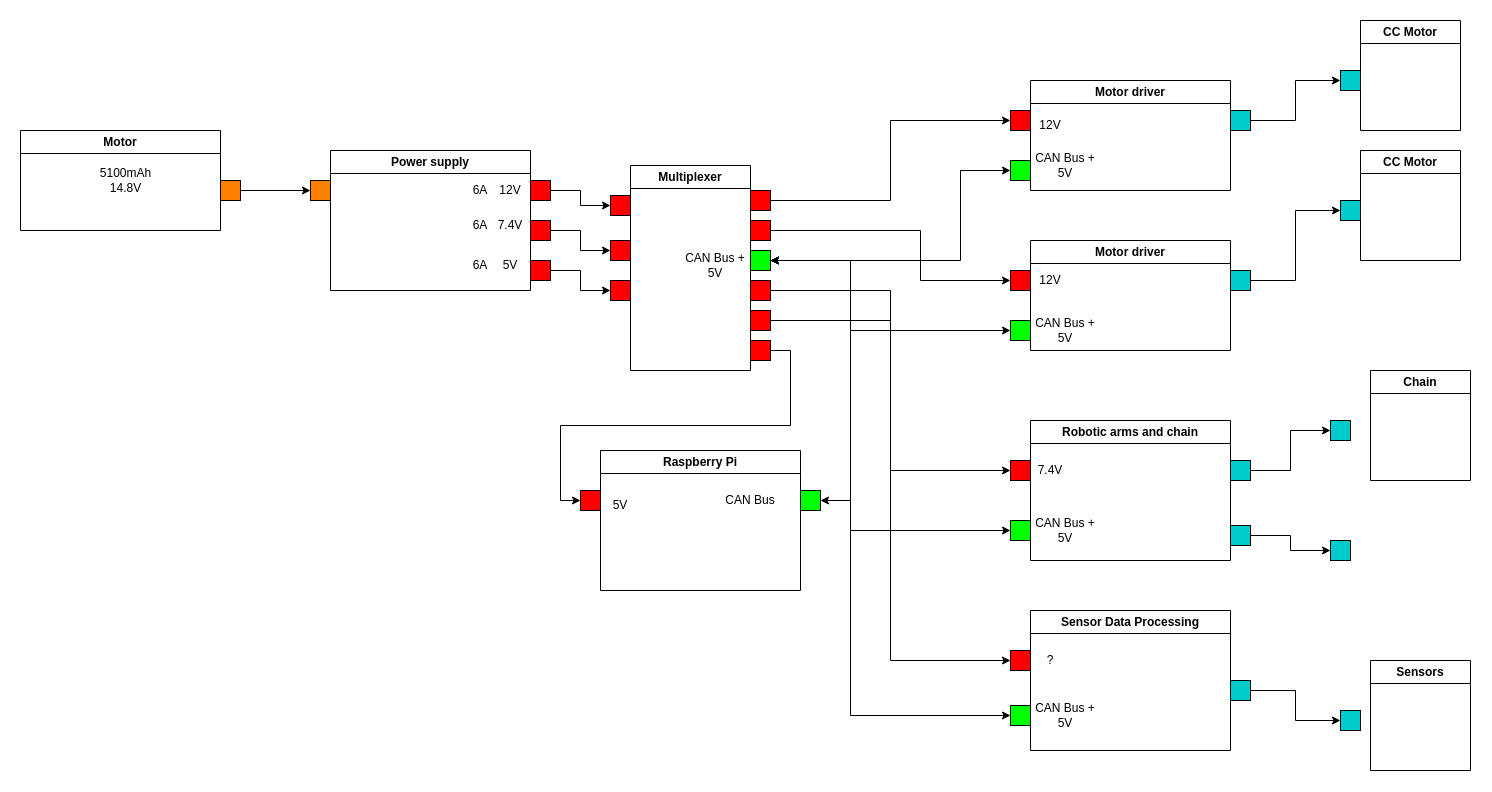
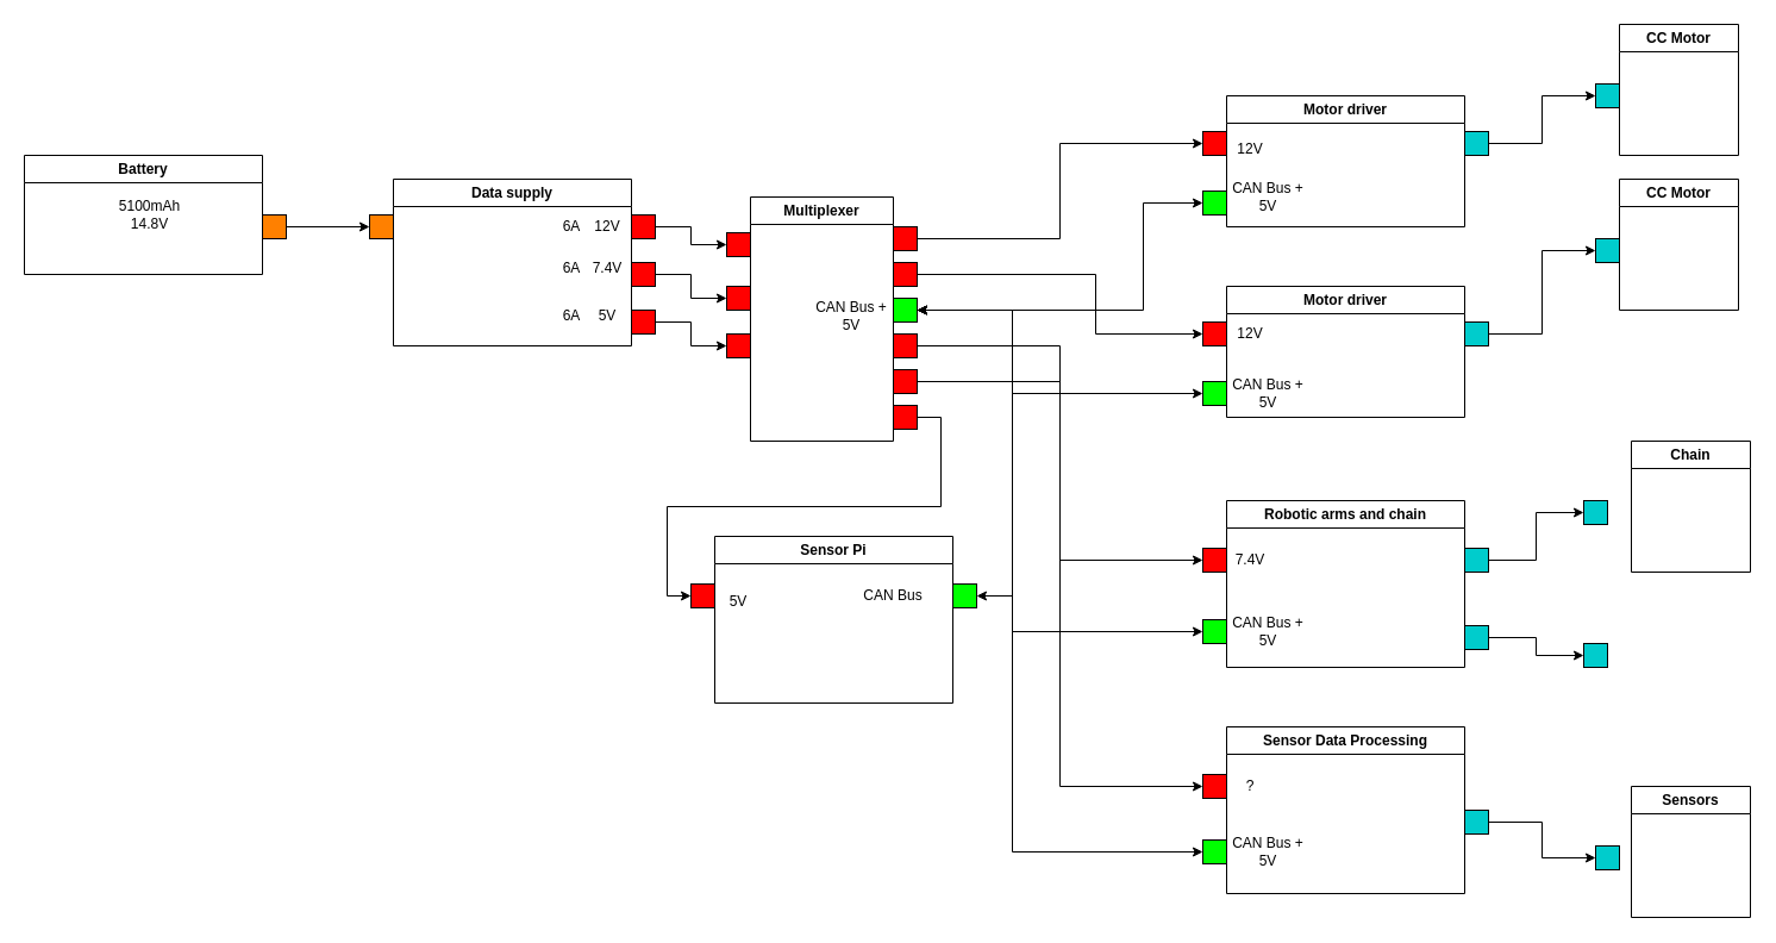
- <mxCell id="15" value="Motor" style="swimlane;whiteSpace=wrap;html=1;" vertex="1" parent="1"><mxGeometry x="20" y="130" width="200" height="100" as="geometry" /></mxCell>
+ <mxCell id="15" value="Battery" style="swimlane;whiteSpace=wrap;html=1;" vertex="1" parent="1"><mxGeometry x="20" y="130" width="200" height="100" as="geometry" /></mxCell>
- <mxCell id="8" value="Power supply" style="swimlane;whiteSpace=wrap;html=1;" vertex="1" parent="1"><mxGeometry x="330" y="150" width="200" height="140" as="geometry" /></mxCell>
+ <mxCell id="8" value="Data supply" style="swimlane;whiteSpace=wrap;html=1;" vertex="1" parent="1"><mxGeometry x="330" y="150" width="200" height="140" as="geometry" /></mxCell>
- <mxCell id="44" value="Raspberry Pi" style="swimlane;whiteSpace=wrap;html=1;" vertex="1" parent="1"><mxGeometry x="600" y="450" width="200" height="140" as="geometry" /></mxCell>
+ <mxCell id="44" value="Sensor Pi" style="swimlane;whiteSpace=wrap;html=1;" vertex="1" parent="1"><mxGeometry x="600" y="450" width="200" height="140" as="geometry" /></mxCell>
